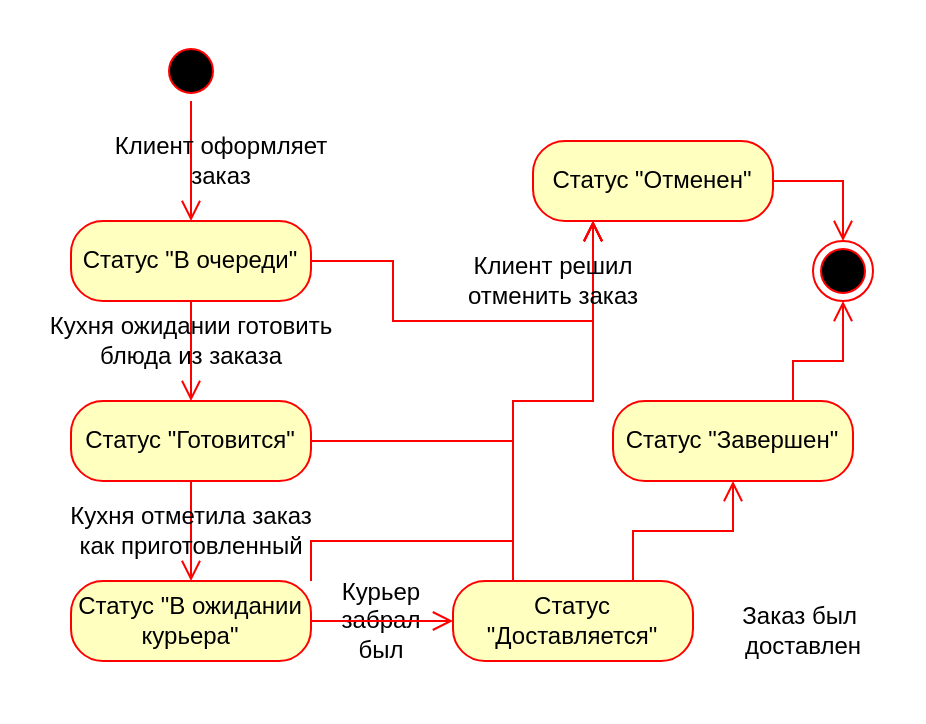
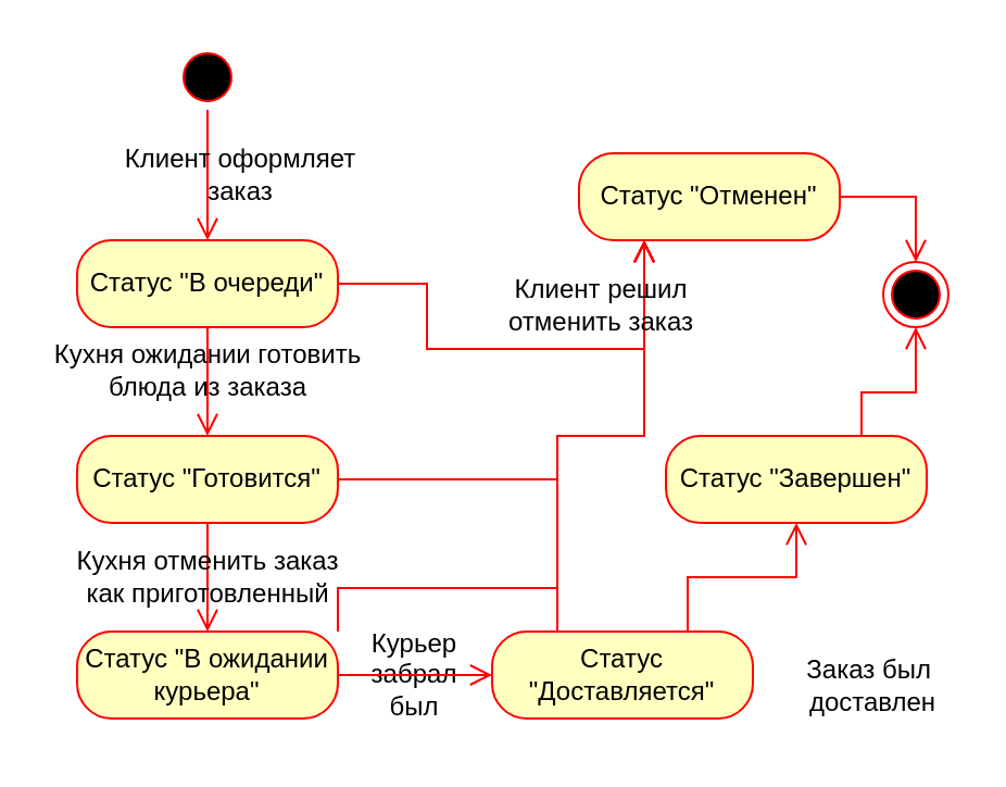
- <mxCell id="15" value="Кухня отметила заказ &lt;br&gt;как приготовленный" style="text;html=1;align=center;verticalAlign=middle;resizable=0;points=[];autosize=1;strokeColor=none;fillColor=none;" vertex="1" parent="1"><mxGeometry x="25" y="245" width="140" height="40" as="geometry" /></mxCell>
+ <mxCell id="15" value="Кухня отменить заказ &lt;br&gt;как приготовленный" style="text;html=1;align=center;verticalAlign=middle;resizable=0;points=[];autosize=1;strokeColor=none;fillColor=none;" vertex="1" parent="1"><mxGeometry x="25" y="245" width="140" height="40" as="geometry" /></mxCell>
